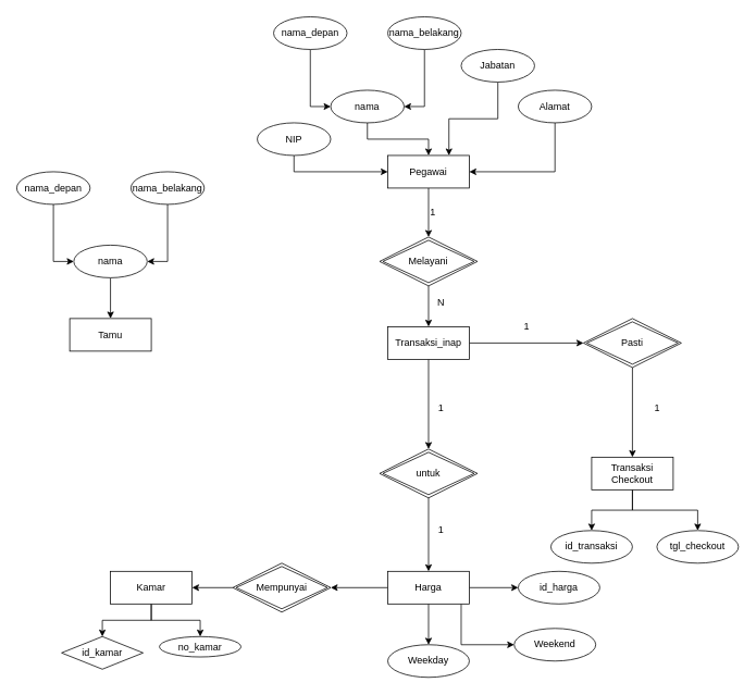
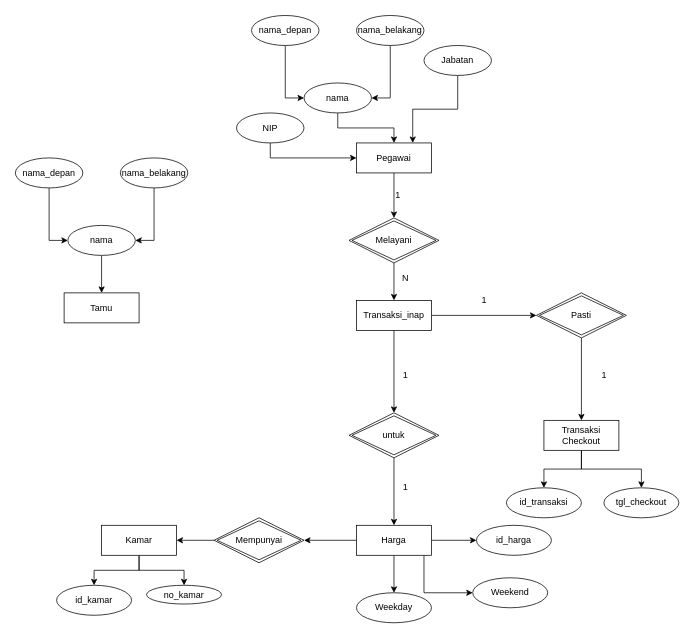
- <mxCell id="13" value="Alamat" style="ellipse;whiteSpace=wrap;html=1;" vertex="1" parent="1"><mxGeometry x="635" y="110" width="90" height="40" as="geometry" /></mxCell>
- <mxCell id="12" style="edgeStyle=orthogonalEdgeStyle;rounded=0;orthogonalLoop=1;jettySize=auto;html=1;entryX=1;entryY=0.5;entryDx=0;entryDy=0;" edge="1" parent="1" source="13" target="3"><mxGeometry relative="1" as="geometry"><Array as="points"><mxPoint x="680" y="210" /></Array></mxGeometry></mxCell>
- <mxCell id="49" value="id_kamar" style="rhombus;whiteSpace=wrap;html=1;align=center;" vertex="1" parent="1"><mxGeometry x="75" y="780" width="100" height="40" as="geometry" /></mxCell>
+ <mxCell id="49" value="id_kamar" style="ellipse;whiteSpace=wrap;html=1;align=center;" vertex="1" parent="1"><mxGeometry x="75" y="780" width="100" height="40" as="geometry" /></mxCell>
